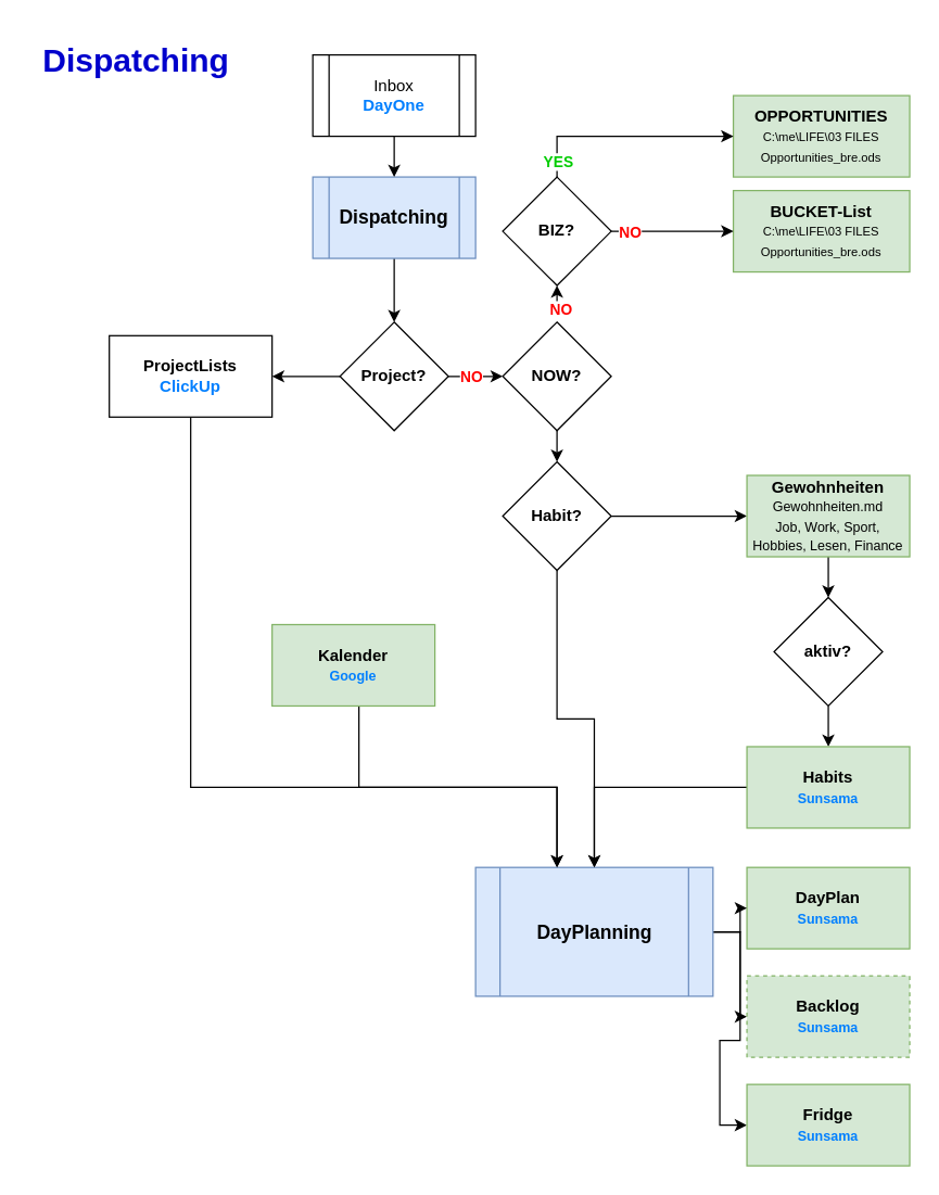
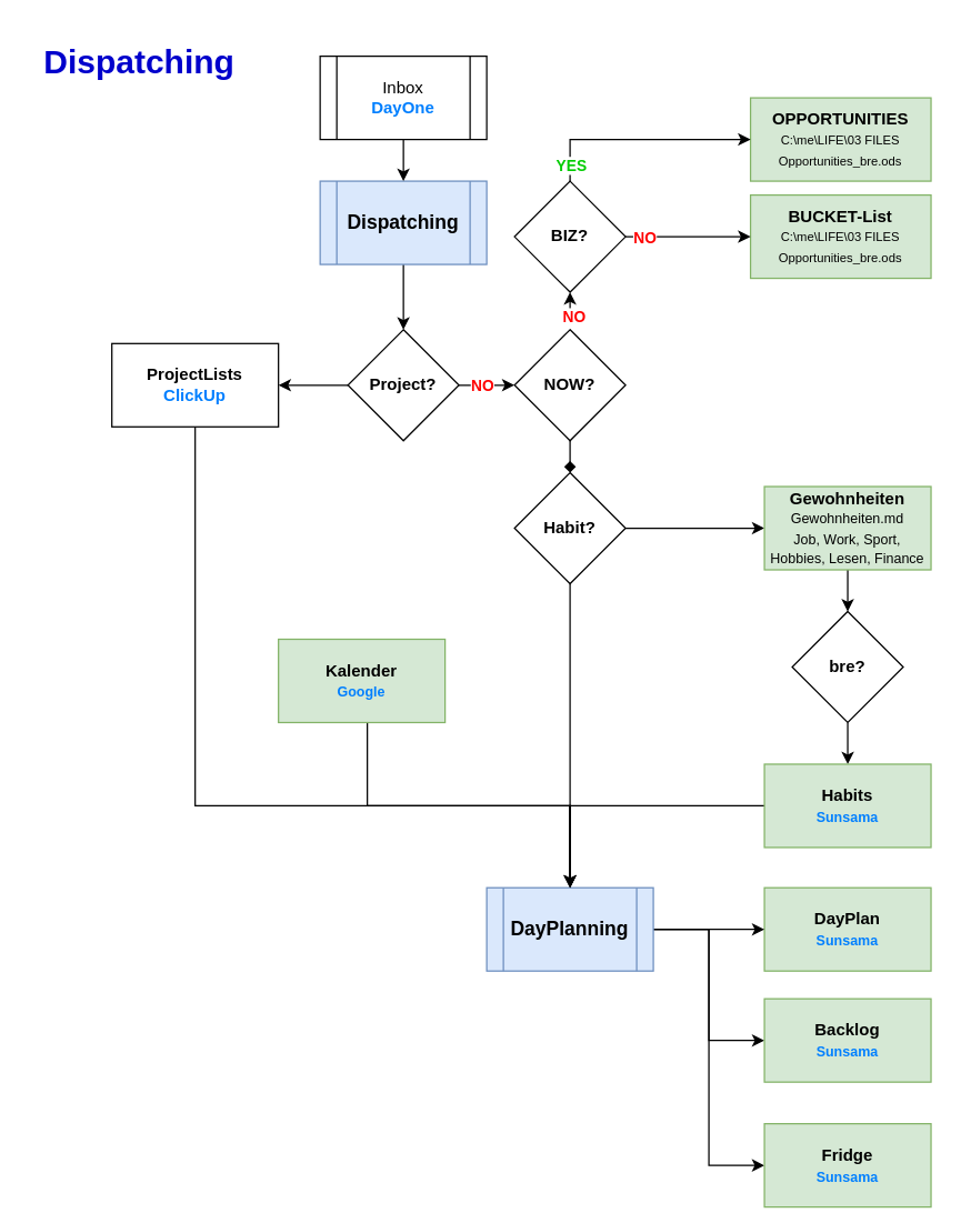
- <mxCell id="24" style="edgeStyle=orthogonalEdgeStyle;rounded=0;orthogonalLoop=1;jettySize=auto;html=1;entryX=0.5;entryY=0;entryDx=0;entryDy=0;" edge="1" parent="1" source="14" target="23"><mxGeometry relative="1" as="geometry" /></mxCell>
+ <mxCell id="24" style="edgeStyle=orthogonalEdgeStyle;rounded=0;orthogonalLoop=1;jettySize=auto;html=1;entryX=0.5;entryY=0;entryDx=0;entryDy=0;endArrow=diamond;" edge="1" parent="1" source="14" target="23"><mxGeometry relative="1" as="geometry" /></mxCell>
- <mxCell id="37" value="&lt;b&gt;aktiv?&lt;/b&gt;" style="rhombus;whiteSpace=wrap;html=1;" vertex="1" parent="1"><mxGeometry x="570" y="440" width="80" height="80" as="geometry" /></mxCell>
+ <mxCell id="37" value="&lt;b&gt;bre?&lt;/b&gt;" style="rhombus;whiteSpace=wrap;html=1;" vertex="1" parent="1"><mxGeometry x="570" y="440" width="80" height="80" as="geometry" /></mxCell>
- <mxCell id="33" value="&lt;font style=&quot;font-size: 14px;&quot;&gt;&lt;b&gt;DayPlanning&lt;/b&gt;&lt;/font&gt;" style="shape=process;whiteSpace=wrap;html=1;backgroundOutline=1;fillColor=#dae8fc;strokeColor=#6c8ebf;" vertex="1" parent="1"><mxGeometry x="350" y="639" width="175" height="95" as="geometry" /></mxCell>
+ <mxCell id="33" value="&lt;font style=&quot;font-size: 14px;&quot;&gt;&lt;b&gt;DayPlanning&lt;/b&gt;&lt;/font&gt;" style="shape=process;whiteSpace=wrap;html=1;backgroundOutline=1;fillColor=#dae8fc;strokeColor=#6c8ebf;" vertex="1" parent="1"><mxGeometry x="350" y="639" width="120" height="60" as="geometry" /></mxCell>
- <mxCell id="35" value="&lt;b&gt;Backlog&lt;/b&gt;&lt;br&gt;&lt;font color=&quot;#007fff&quot; size=&quot;1&quot;&gt;&lt;b&gt;Sunsama&lt;/b&gt;&lt;/font&gt;" style="rounded=0;whiteSpace=wrap;html=1;fillColor=#d5e8d4;strokeColor=#82b366;dashed=1;" vertex="1" parent="1"><mxGeometry x="550" y="719" width="120" height="60" as="geometry" /></mxCell>
+ <mxCell id="35" value="&lt;b&gt;Backlog&lt;/b&gt;&lt;br&gt;&lt;font color=&quot;#007fff&quot; size=&quot;1&quot;&gt;&lt;b&gt;Sunsama&lt;/b&gt;&lt;/font&gt;" style="rounded=0;whiteSpace=wrap;html=1;fillColor=#d5e8d4;strokeColor=#82b366;" vertex="1" parent="1"><mxGeometry x="550" y="719" width="120" height="60" as="geometry" /></mxCell>
- <mxCell id="34" value="&lt;b&gt;Fridge&lt;/b&gt;&lt;br&gt;&lt;font color=&quot;#007fff&quot; size=&quot;1&quot;&gt;&lt;b&gt;Sunsama&lt;/b&gt;&lt;/font&gt;" style="rounded=0;whiteSpace=wrap;html=1;fillColor=#d5e8d4;strokeColor=#82b366;" vertex="1" parent="1"><mxGeometry x="550" y="799" width="120" height="60" as="geometry" /></mxCell>
+ <mxCell id="34" value="&lt;b&gt;Fridge&lt;/b&gt;&lt;br&gt;&lt;font color=&quot;#007fff&quot; size=&quot;1&quot;&gt;&lt;b&gt;Sunsama&lt;/b&gt;&lt;/font&gt;" style="rounded=0;whiteSpace=wrap;html=1;fillColor=#d5e8d4;strokeColor=#82b366;" vertex="1" parent="1"><mxGeometry x="550" y="809" width="120" height="60" as="geometry" /></mxCell>
